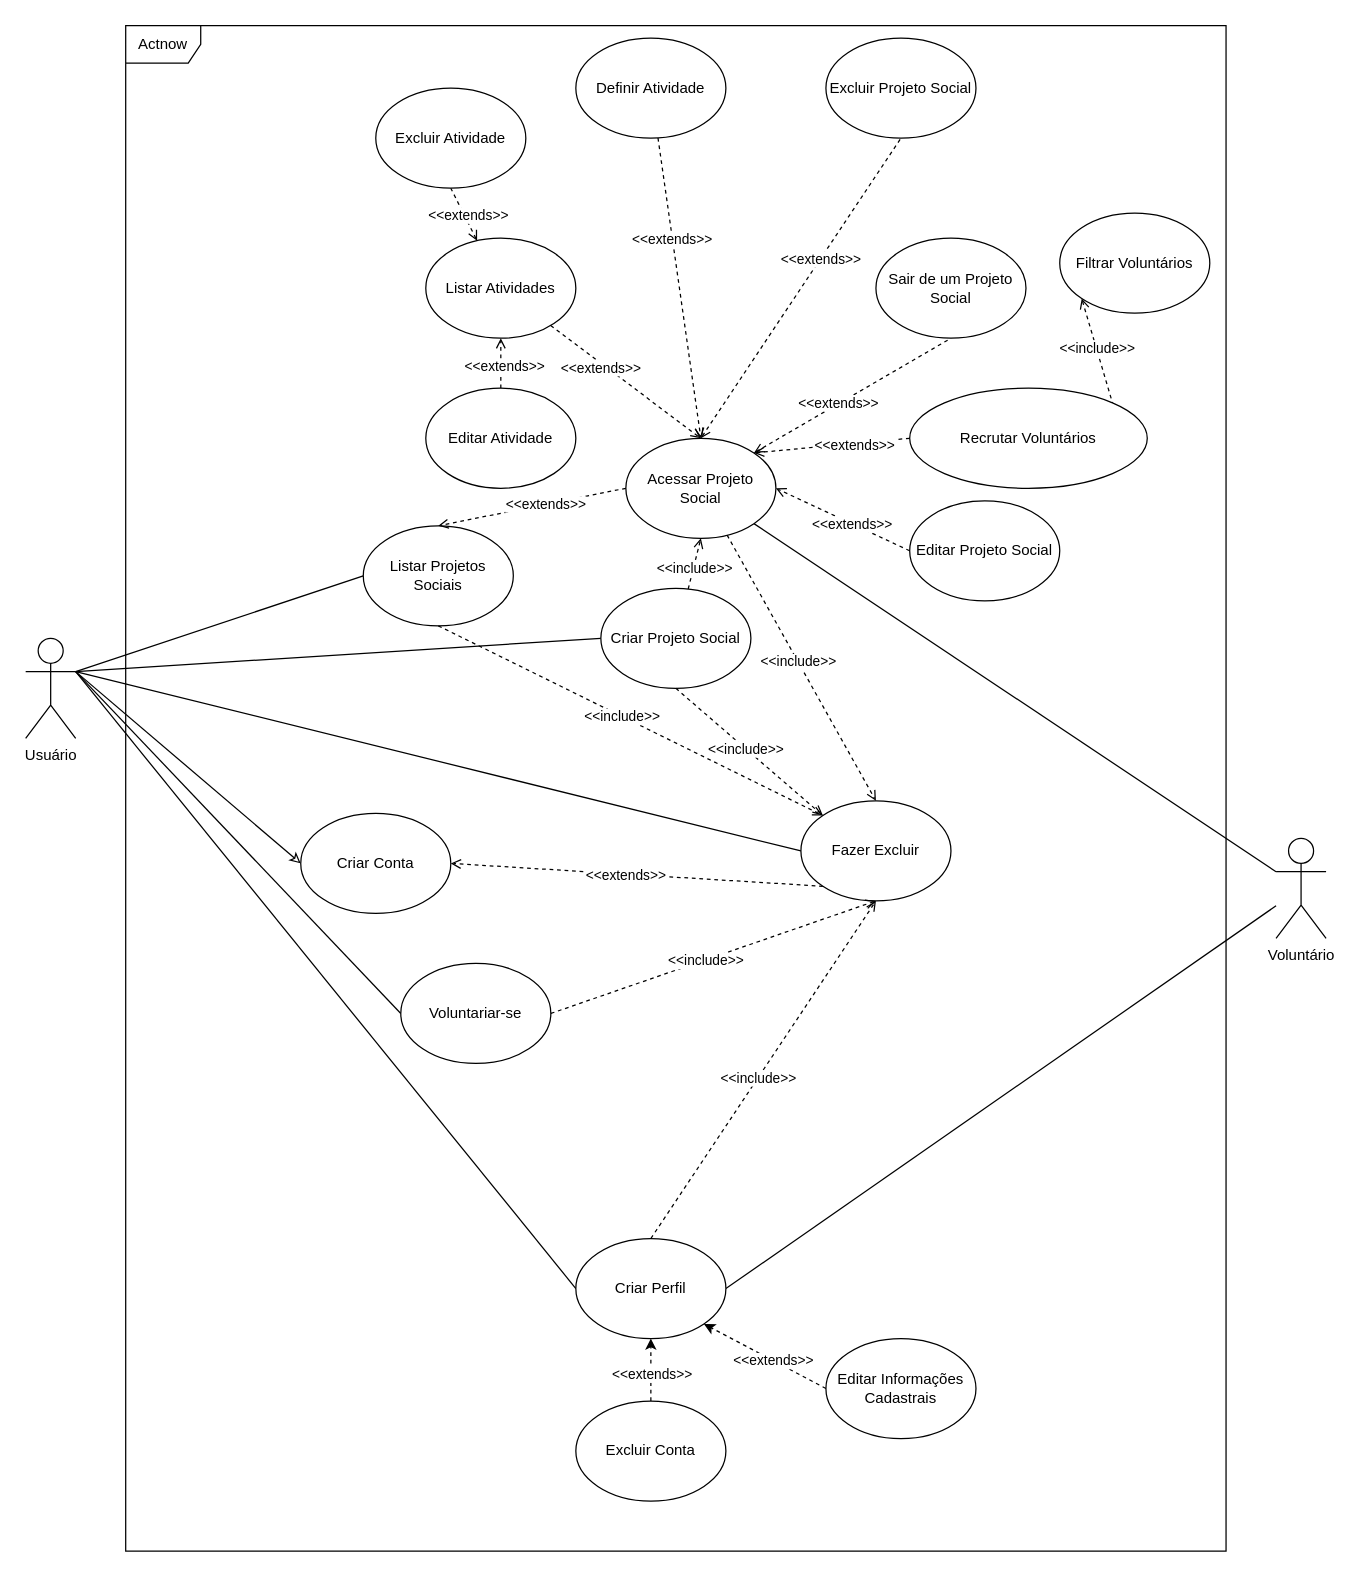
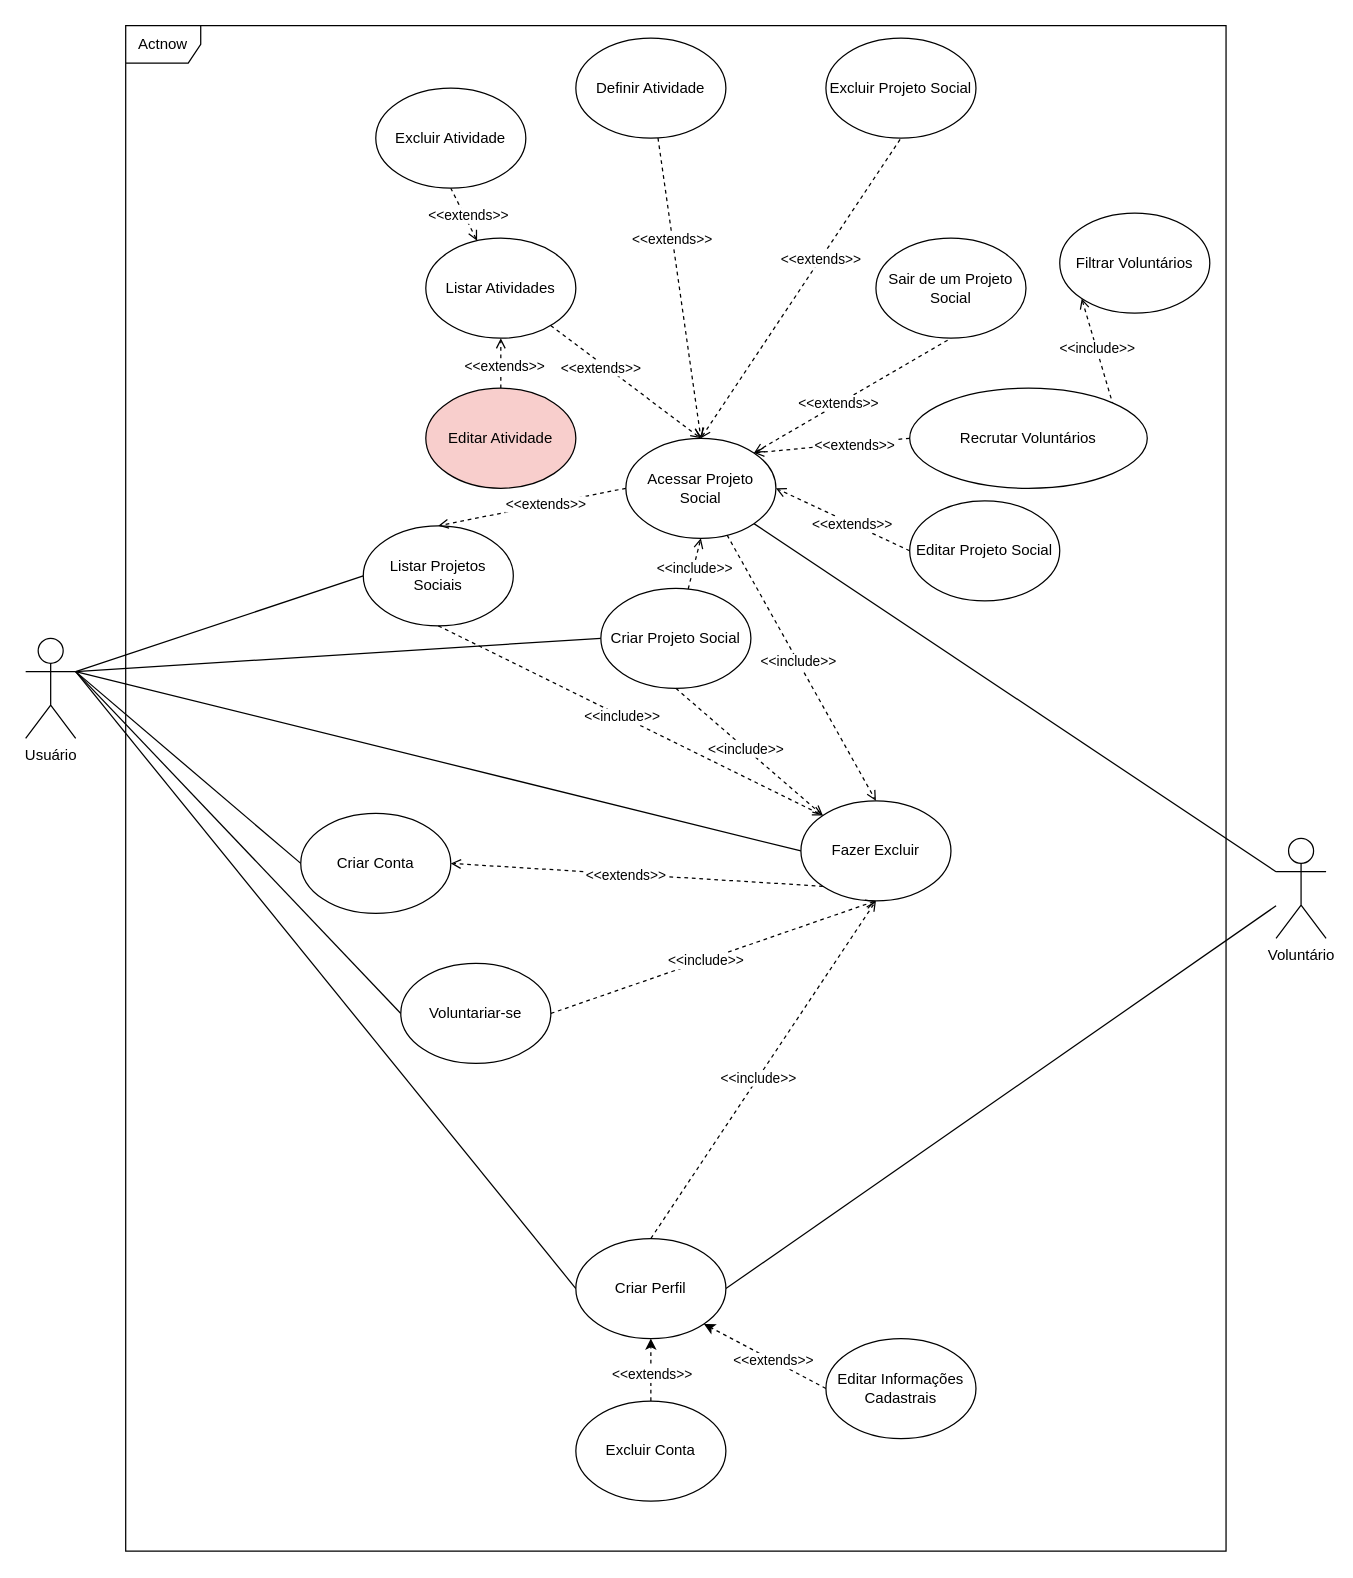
- <mxCell id="39" value="Editar Atividade" style="ellipse;whiteSpace=wrap;html=1;" vertex="1" parent="1"><mxGeometry x="340" y="310" width="120" height="80" as="geometry" /></mxCell>
+ <mxCell id="39" value="Editar Atividade" style="ellipse;whiteSpace=wrap;html=1;fillColor=#f8cecc;" vertex="1" parent="1"><mxGeometry x="340" y="310" width="120" height="80" as="geometry" /></mxCell>
- <mxCell id="6" style="rounded=0;orthogonalLoop=1;jettySize=auto;html=1;entryX=0;entryY=0.5;entryDx=0;entryDy=0;endArrow=classic;endFill=0;exitX=1;exitY=0.333;exitDx=0;exitDy=0;exitPerimeter=0;" edge="1" parent="1" source="8" target="57"><mxGeometry relative="1" as="geometry" /></mxCell>
+ <mxCell id="6" style="rounded=0;orthogonalLoop=1;jettySize=auto;html=1;entryX=0;entryY=0.5;entryDx=0;entryDy=0;endArrow=none;endFill=0;exitX=1;exitY=0.333;exitDx=0;exitDy=0;exitPerimeter=0;" edge="1" parent="1" source="8" target="57"><mxGeometry relative="1" as="geometry" /></mxCell>
